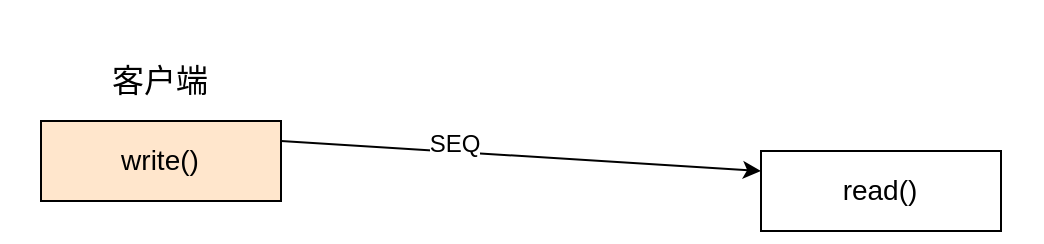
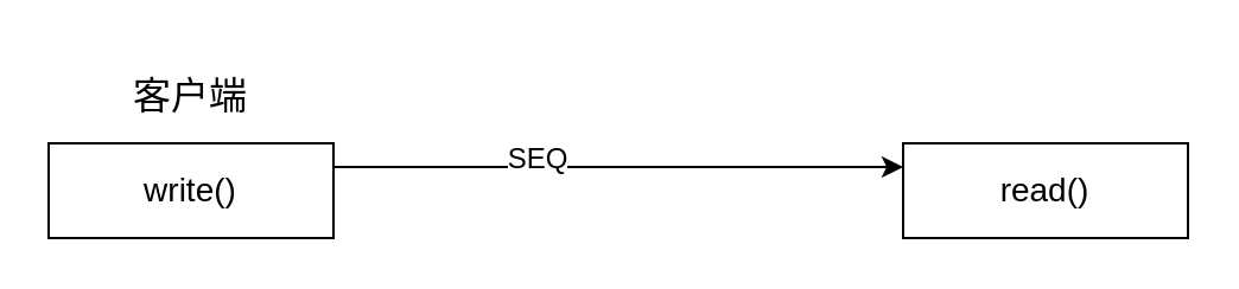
- <mxCell id="3" value="&lt;font style=&quot;font-size: 14px&quot;&gt;write()&lt;/font&gt;" style="rounded=0;whiteSpace=wrap;html=1;fillColor=#ffe6cc;" vertex="1" parent="1"><mxGeometry x="20" y="60" width="120" height="40" as="geometry" /></mxCell>
+ <mxCell id="3" value="&lt;font style=&quot;font-size: 14px&quot;&gt;write()&lt;/font&gt;" style="rounded=0;whiteSpace=wrap;html=1;" vertex="1" parent="1"><mxGeometry x="20" y="60" width="120" height="40" as="geometry" /></mxCell>
- <mxCell id="4" value="&lt;font style=&quot;font-size: 14px&quot;&gt;read()&lt;/font&gt;" style="rounded=0;whiteSpace=wrap;html=1;" vertex="1" parent="1"><mxGeometry x="380" y="75" width="120" height="40" as="geometry" /></mxCell>
+ <mxCell id="4" value="&lt;font style=&quot;font-size: 14px&quot;&gt;read()&lt;/font&gt;" style="rounded=0;whiteSpace=wrap;html=1;" vertex="1" parent="1"><mxGeometry x="380" y="60" width="120" height="40" as="geometry" /></mxCell>
